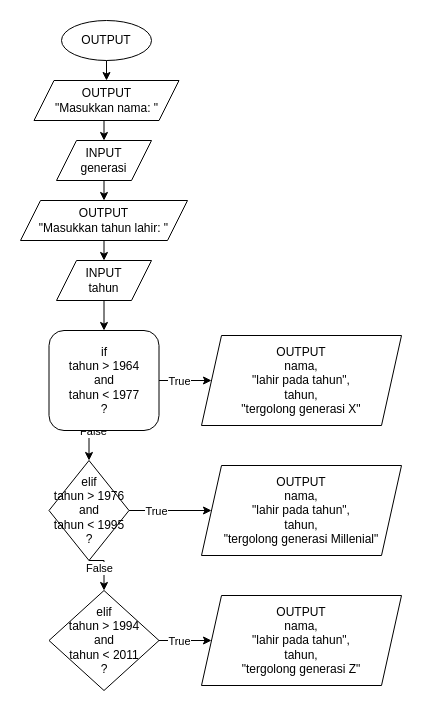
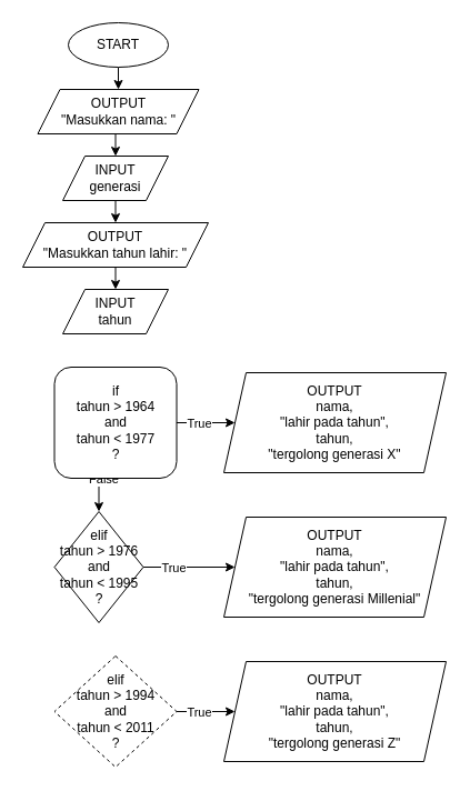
- <mxCell id="3" value="OUTPUT" style="ellipse;whiteSpace=wrap;html=1;" vertex="1" parent="1"><mxGeometry x="61" y="20" width="90" height="40" as="geometry" /></mxCell>
+ <mxCell id="3" value="START" style="ellipse;whiteSpace=wrap;html=1;" vertex="1" parent="1"><mxGeometry x="61" y="20" width="90" height="40" as="geometry" /></mxCell>
- <mxCell id="10" style="edgeStyle=orthogonalEdgeStyle;rounded=0;orthogonalLoop=1;jettySize=auto;html=1;exitX=0.5;exitY=1;exitDx=0;exitDy=0;entryX=0.5;entryY=0;entryDx=0;entryDy=0;" edge="1" parent="1" source="11" target="16"><mxGeometry relative="1" as="geometry" /></mxCell>
- <mxCell id="20" style="edgeStyle=orthogonalEdgeStyle;rounded=0;orthogonalLoop=1;jettySize=auto;html=1;exitX=0.5;exitY=1;exitDx=0;exitDy=0;entryX=0.5;entryY=0;entryDx=0;entryDy=0;" edge="1" parent="1" source="22" target="26"><mxGeometry relative="1" as="geometry" /></mxCell>
- <mxCell id="21" value="False" style="edgeLabel;html=1;align=center;verticalAlign=middle;resizable=0;points=[];" vertex="1" connectable="0" parent="20"><mxGeometry x="-0.652" y="-2" relative="1" as="geometry"><mxPoint x="2" y="5" as="offset" /></mxGeometry></mxCell>
- <mxCell id="26" value="elif&lt;br&gt;tahun &amp;gt; 1994&lt;br&gt;and&lt;br&gt;tahun &amp;lt; 2011&lt;br&gt;?" style="rhombus;whiteSpace=wrap;html=1;" vertex="1" parent="1"><mxGeometry x="48.5" y="590" width="110" height="100" as="geometry" /></mxCell>
+ <mxCell id="26" value="elif&lt;br&gt;tahun &amp;gt; 1994&lt;br&gt;and&lt;br&gt;tahun &amp;lt; 2011&lt;br&gt;?" style="rhombus;whiteSpace=wrap;html=1;dashed=1;" vertex="1" parent="1"><mxGeometry x="48.5" y="590" width="110" height="100" as="geometry" /></mxCell>
